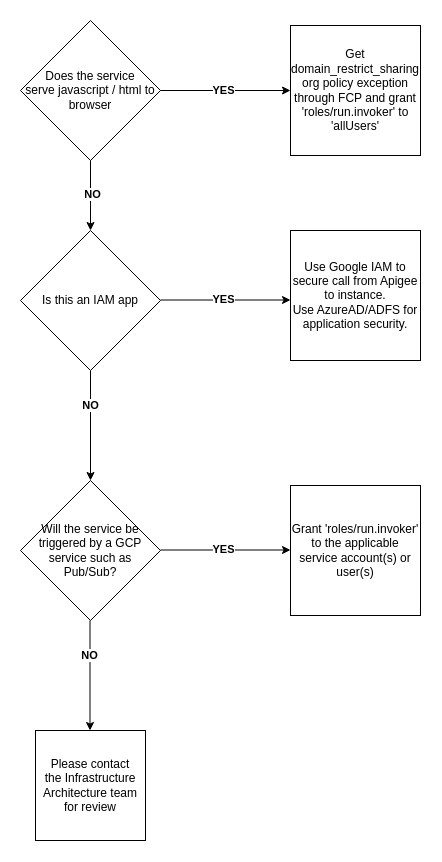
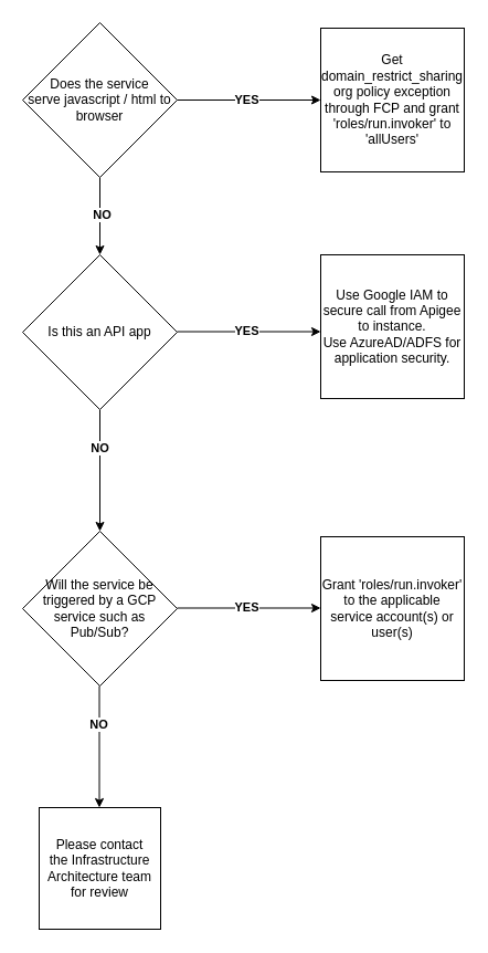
- <mxCell id="2" value="Is this an IAM app" style="rhombus;whiteSpace=wrap;html=1;" parent="1" vertex="1"><mxGeometry x="20" y="230" width="140" height="140" as="geometry" /></mxCell>
+ <mxCell id="2" value="Is this an API app" style="rhombus;whiteSpace=wrap;html=1;" parent="1" vertex="1"><mxGeometry x="20" y="230" width="140" height="140" as="geometry" /></mxCell>
